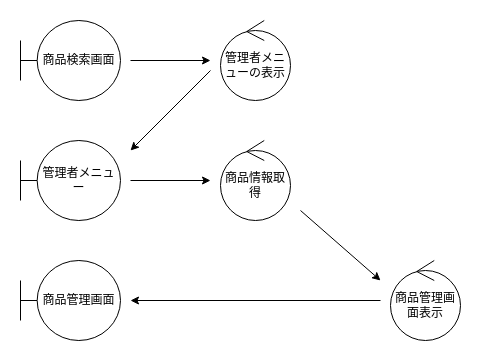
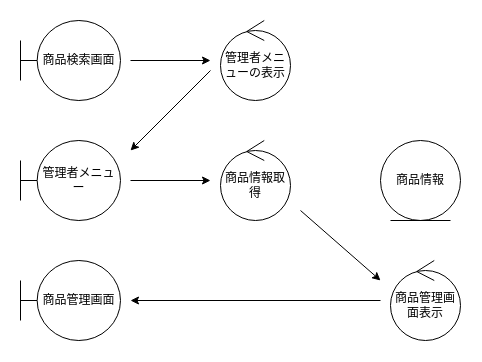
+ <mxCell id="8" value="商品情報" style="ellipse;shape=umlEntity;whiteSpace=wrap;html=1;" parent="1" vertex="1"><mxGeometry x="380" y="140" width="80" height="80" as="geometry" /></mxCell>
